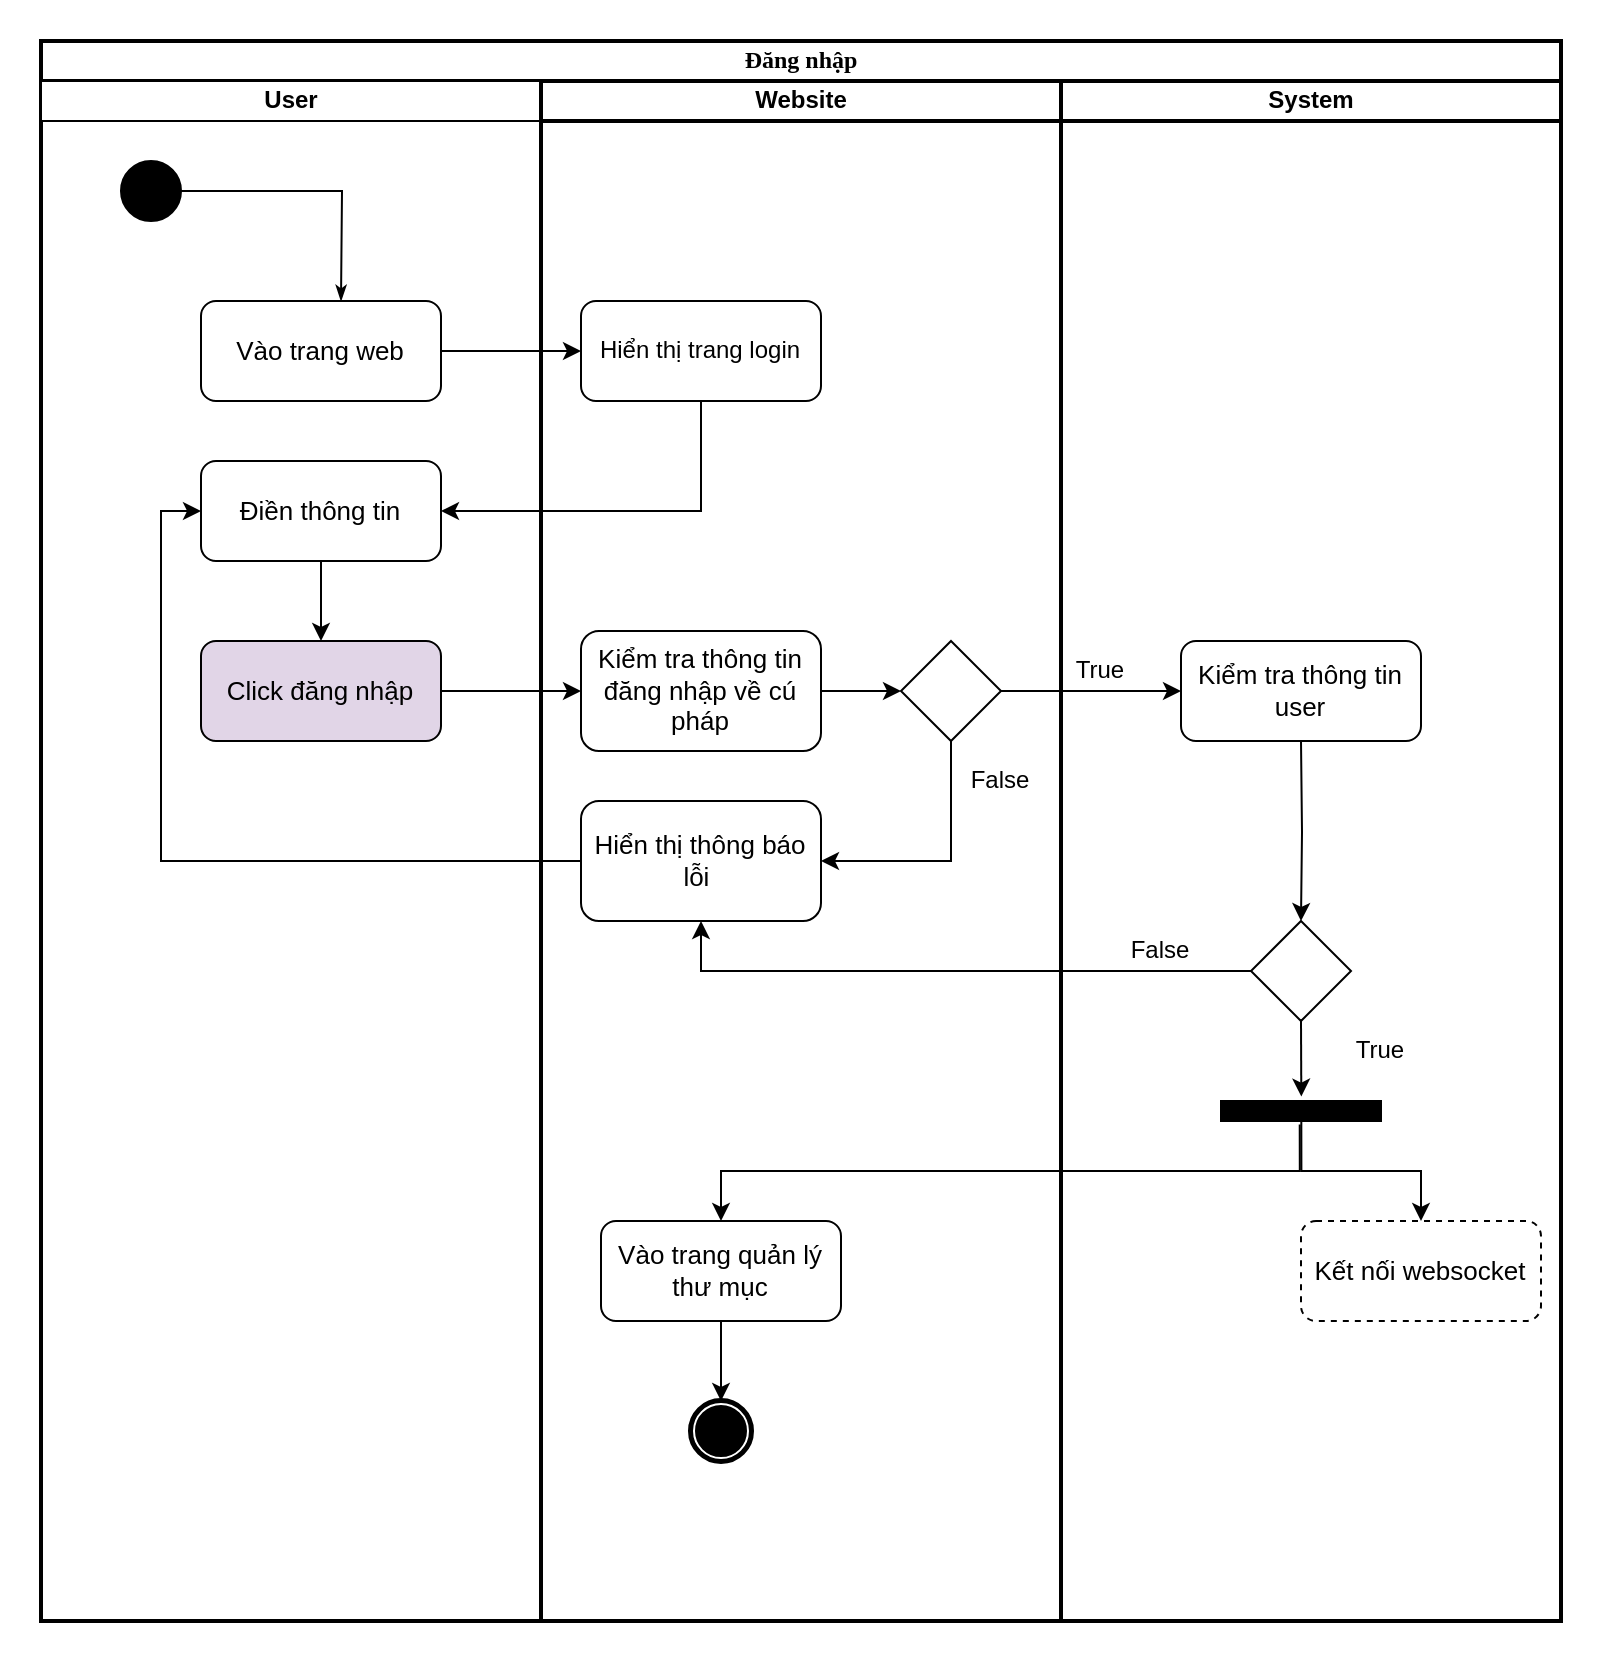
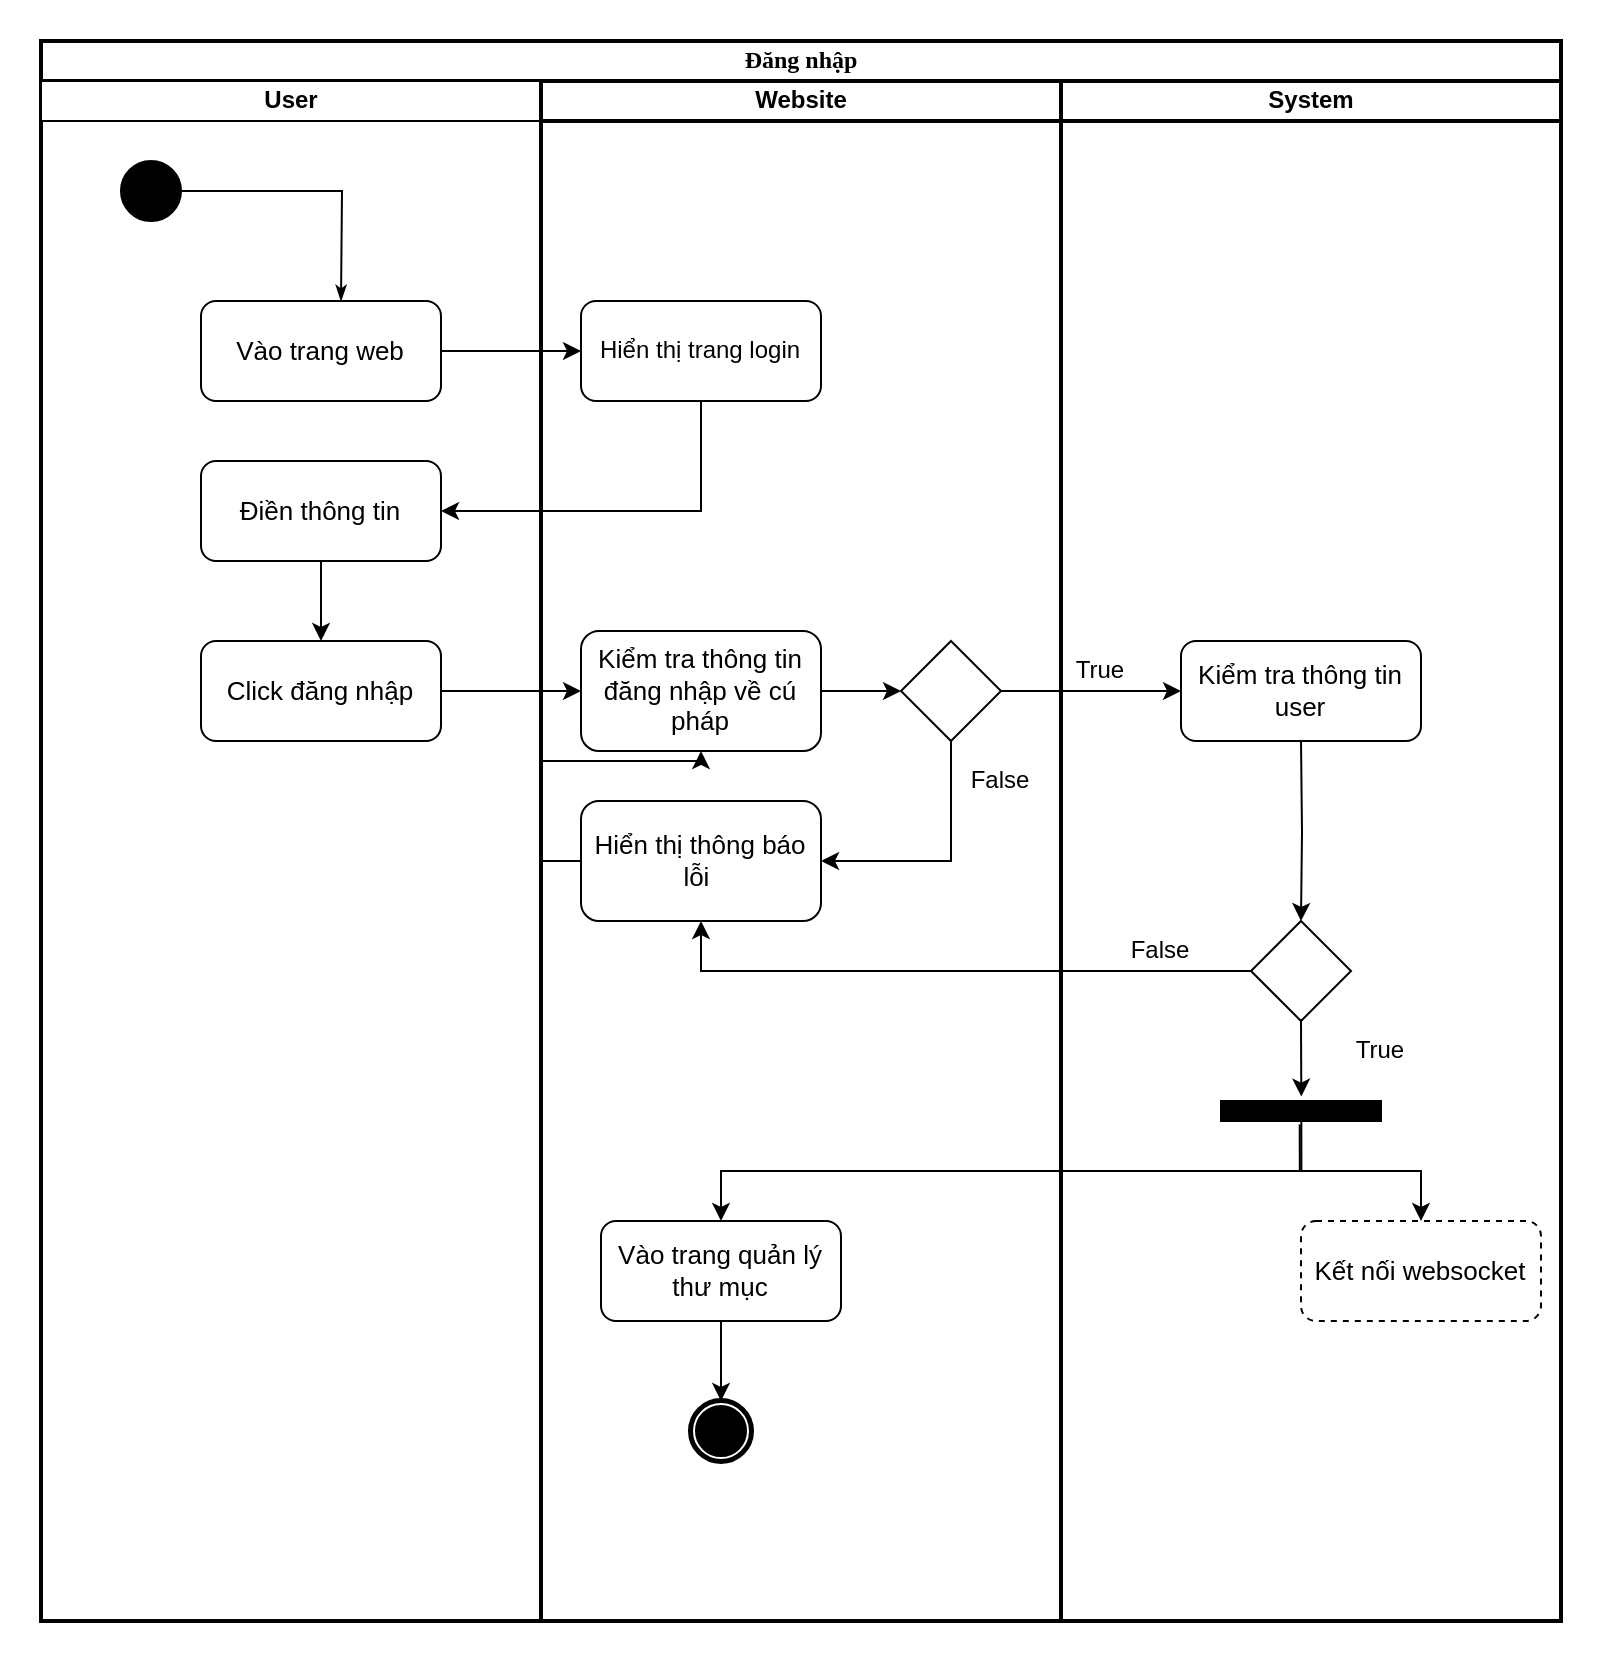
- <mxCell id="7" value="&lt;span style=&quot;font-size: 13px;&quot;&gt;Click đăng nhập&lt;/span&gt;" style="rounded=1;whiteSpace=wrap;html=1;fillColor=#e1d5e7;" vertex="1" parent="3"><mxGeometry x="80" y="280" width="120" height="50" as="geometry" /></mxCell>
+ <mxCell id="7" value="&lt;span style=&quot;font-size: 13px;&quot;&gt;Click đăng nhập&lt;/span&gt;" style="rounded=1;whiteSpace=wrap;html=1;" vertex="1" parent="3"><mxGeometry x="80" y="280" width="120" height="50" as="geometry" /></mxCell>
- <mxCell id="13" value="" style="edgeStyle=orthogonalEdgeStyle;rounded=0;orthogonalLoop=1;jettySize=auto;html=1;fontSize=12;exitX=0;exitY=0.5;exitDx=0;exitDy=0;entryX=0;entryY=0.5;entryDx=0;entryDy=0;" edge="1" parent="2" source="20" target="6"><mxGeometry relative="1" as="geometry"><mxPoint x="210" y="335" as="sourcePoint" /><mxPoint x="280" y="335" as="targetPoint" /></mxGeometry></mxCell>
+ <mxCell id="13" value="" style="edgeStyle=orthogonalEdgeStyle;rounded=0;orthogonalLoop=1;jettySize=auto;html=1;fontSize=12;exitX=0;exitY=0.5;exitDx=0;exitDy=0;" edge="1" parent="2" source="20" target="18"><mxGeometry relative="1" as="geometry"><mxPoint x="210" y="335" as="sourcePoint" /><mxPoint x="280" y="335" as="targetPoint" /></mxGeometry></mxCell>
